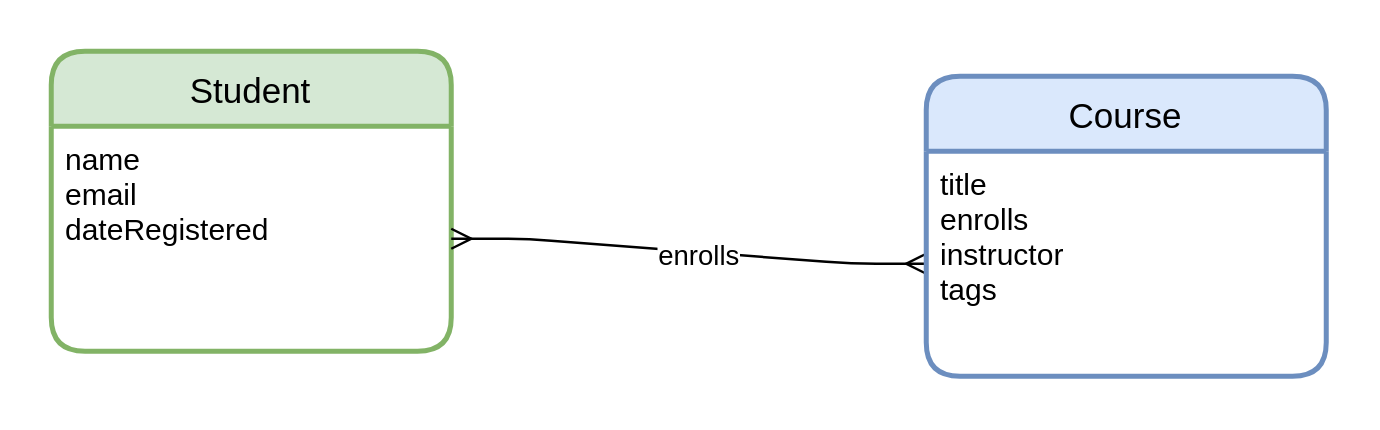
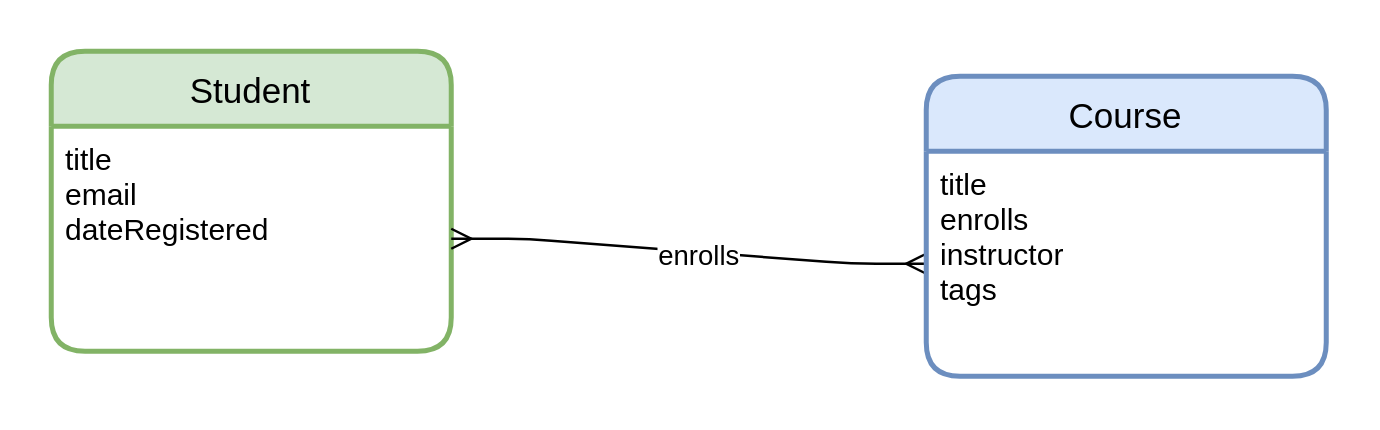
- <mxCell id="3" value="name&#10;email&#10;dateRegistered" style="align=left;strokeColor=none;fillColor=none;spacingLeft=4;fontSize=12;verticalAlign=top;resizable=0;rotatable=0;part=1;" parent="2" vertex="1"><mxGeometry y="30" width="160" height="90" as="geometry" /></mxCell>
+ <mxCell id="3" value="title&#10;email&#10;dateRegistered" style="align=left;strokeColor=none;fillColor=none;spacingLeft=4;fontSize=12;verticalAlign=top;resizable=0;rotatable=0;part=1;" parent="2" vertex="1"><mxGeometry y="30" width="160" height="90" as="geometry" /></mxCell>
